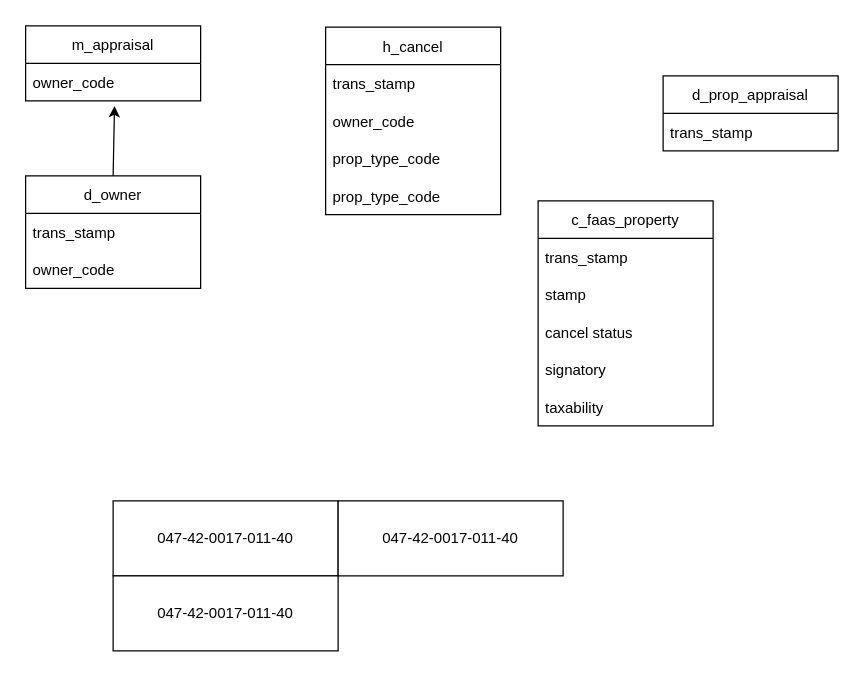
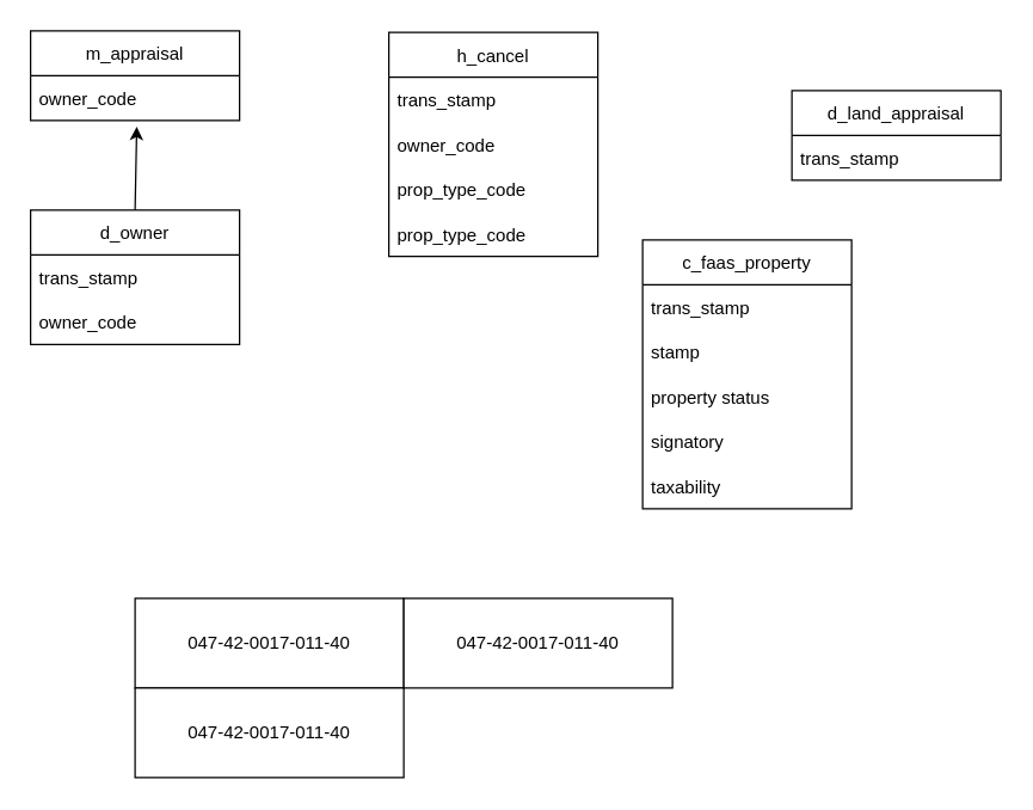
- <mxCell id="11" value="d_prop_appraisal" style="swimlane;fontStyle=0;childLayout=stackLayout;horizontal=1;startSize=30;horizontalStack=0;resizeParent=1;resizeParentMax=0;resizeLast=0;collapsible=1;marginBottom=0;" vertex="1" parent="1"><mxGeometry x="530" y="60" width="140" height="60" as="geometry" /></mxCell>
+ <mxCell id="11" value="d_land_appraisal" style="swimlane;fontStyle=0;childLayout=stackLayout;horizontal=1;startSize=30;horizontalStack=0;resizeParent=1;resizeParentMax=0;resizeLast=0;collapsible=1;marginBottom=0;" vertex="1" parent="1"><mxGeometry x="530" y="60" width="140" height="60" as="geometry" /></mxCell>
- <mxCell id="5" value="cancel status" style="text;strokeColor=none;fillColor=none;align=left;verticalAlign=middle;spacingLeft=4;spacingRight=4;overflow=hidden;points=[[0,0.5],[1,0.5]];portConstraint=eastwest;rotatable=0;" vertex="1" parent="2"><mxGeometry y="90" width="140" height="30" as="geometry" /></mxCell>
+ <mxCell id="5" value="property status" style="text;strokeColor=none;fillColor=none;align=left;verticalAlign=middle;spacingLeft=4;spacingRight=4;overflow=hidden;points=[[0,0.5],[1,0.5]];portConstraint=eastwest;rotatable=0;" vertex="1" parent="2"><mxGeometry y="90" width="140" height="30" as="geometry" /></mxCell>
